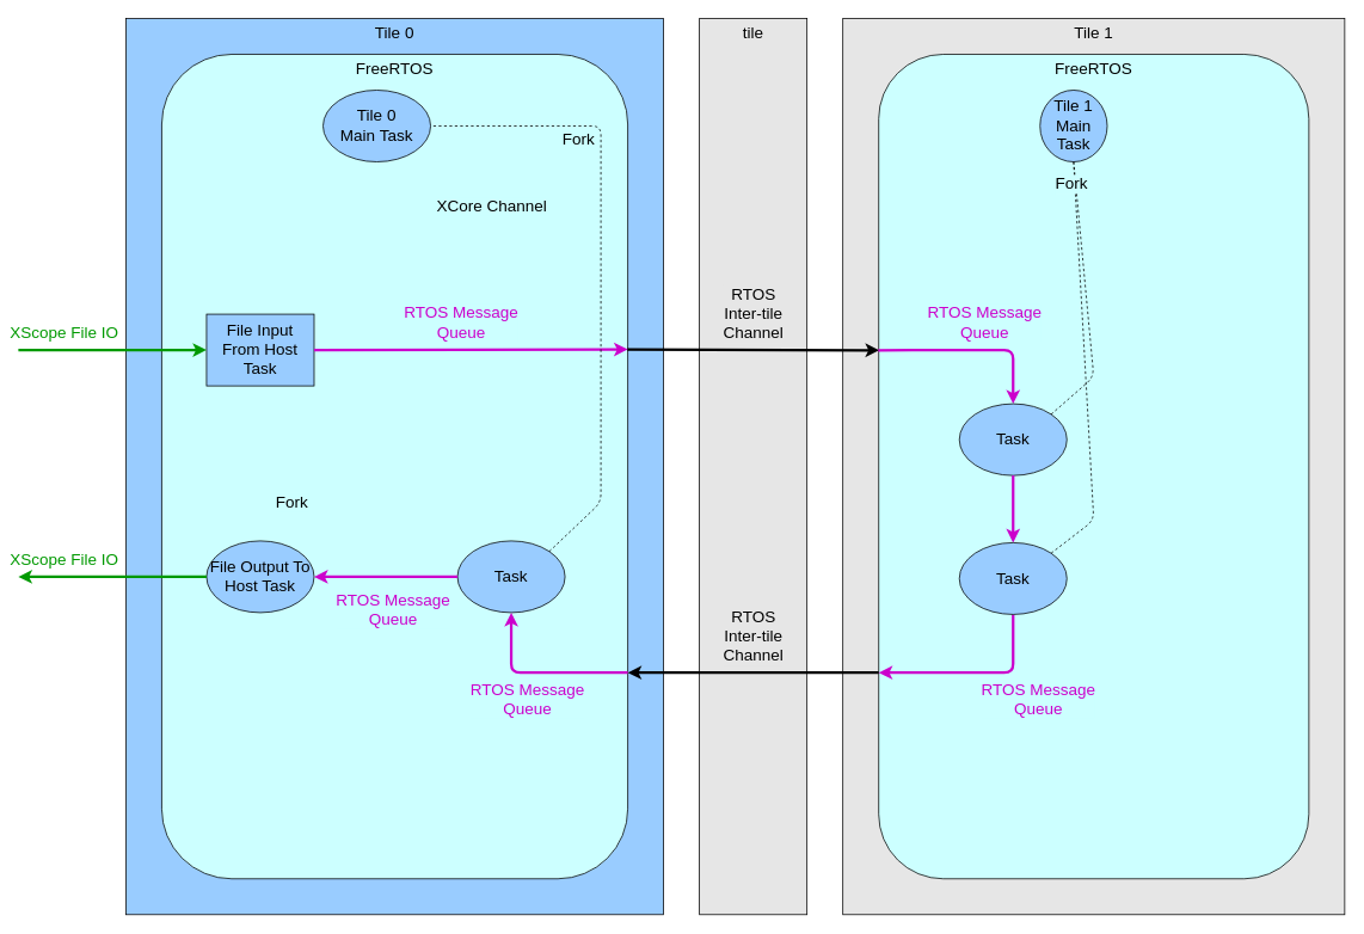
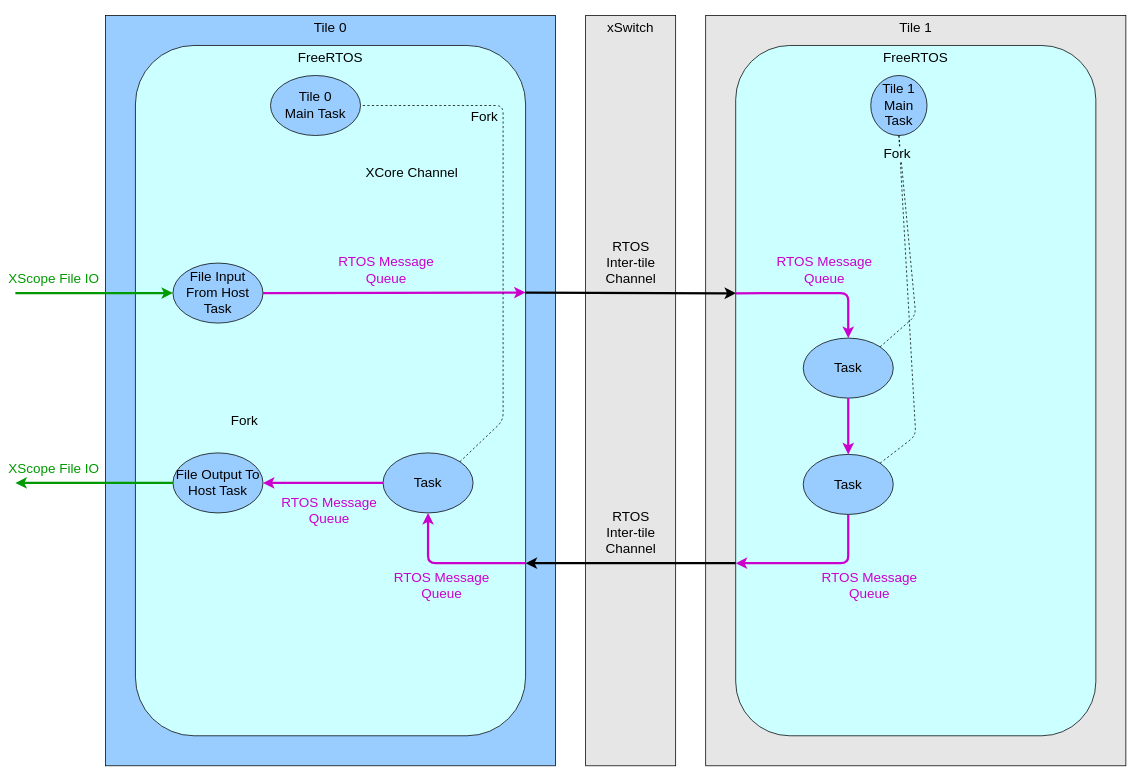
- <mxCell id="4" value="&lt;font style=&quot;font-size: 18px&quot;&gt;tile&lt;/font&gt;" style="rounded=0;whiteSpace=wrap;html=1;verticalAlign=top;fillColor=#E6E6E6;" vertex="1" parent="1"><mxGeometry x="780" y="20" width="120" height="1000" as="geometry" /></mxCell>
+ <mxCell id="4" value="&lt;font style=&quot;font-size: 18px&quot;&gt;xSwitch&lt;/font&gt;" style="rounded=0;whiteSpace=wrap;html=1;verticalAlign=top;fillColor=#E6E6E6;" vertex="1" parent="1"><mxGeometry x="780" y="20" width="120" height="1000" as="geometry" /></mxCell>
- <mxCell id="13" value="&lt;font style=&quot;font-size: 18px&quot;&gt;File Input From Host Task&lt;/font&gt;" style="whiteSpace=wrap;html=1;fillColor=#99CCFF;rounded=0;" vertex="1" parent="1"><mxGeometry x="230" y="350" width="120" height="80" as="geometry" /></mxCell>
+ <mxCell id="13" value="&lt;font style=&quot;font-size: 18px&quot;&gt;File Input From Host Task&lt;/font&gt;" style="ellipse;whiteSpace=wrap;html=1;fillColor=#99CCFF;" vertex="1" parent="1"><mxGeometry x="230" y="350" width="120" height="80" as="geometry" /></mxCell>
